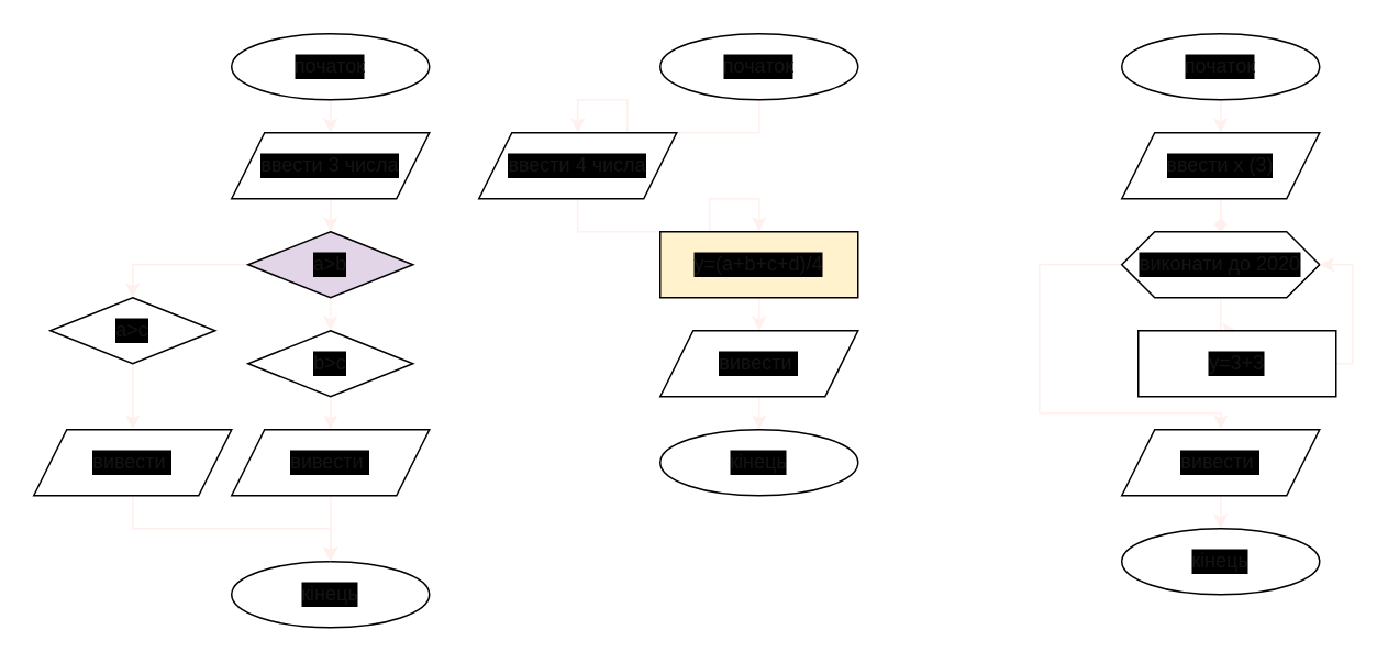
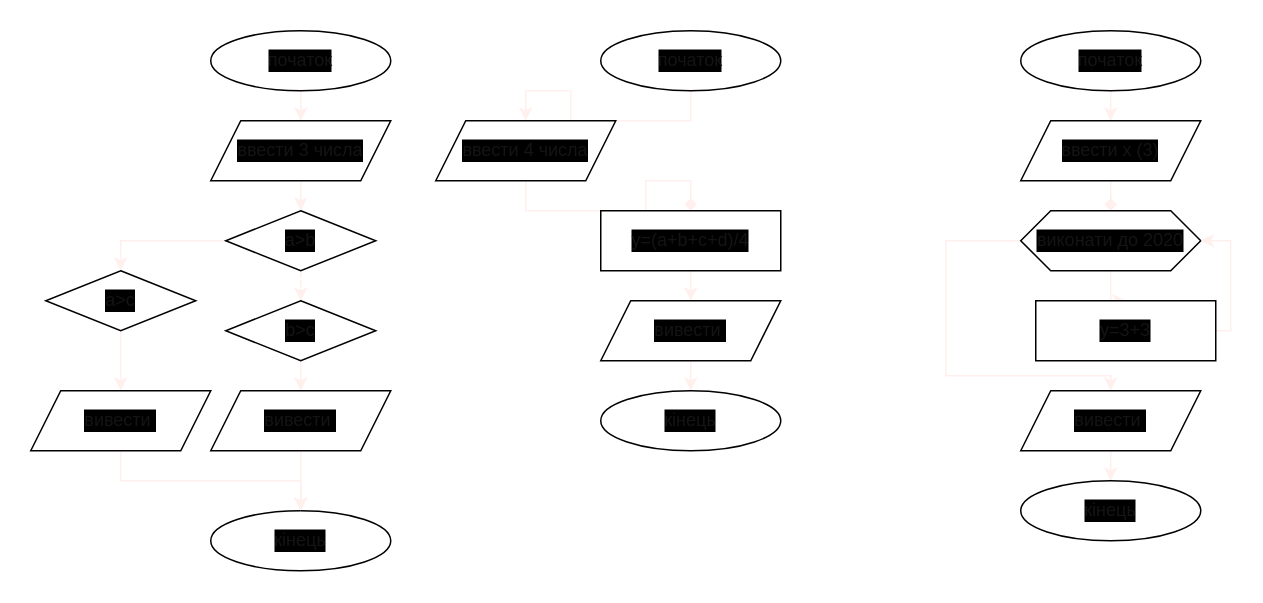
- <mxCell id="20" value="" style="edgeStyle=orthogonalEdgeStyle;rounded=0;orthogonalLoop=1;jettySize=auto;html=1;labelBackgroundColor=#000000;strokeColor=#FFF0ED;fontSize=12;fontColor=#141414;" edge="1" parent="1" source="21" target="23"><mxGeometry relative="1" as="geometry" /></mxCell>
+ <mxCell id="20" value="" style="edgeStyle=orthogonalEdgeStyle;rounded=0;orthogonalLoop=1;jettySize=auto;html=1;labelBackgroundColor=#000000;strokeColor=#FFF0ED;fontSize=12;fontColor=#141414;endArrow=diamond;" edge="1" parent="1" source="21" target="23"><mxGeometry relative="1" as="geometry" /></mxCell>
- <mxCell id="8" value="a&amp;gt;b" style="rhombus;whiteSpace=wrap;html=1;fontSize=12;fontColor=#141414;labelBackgroundColor=#000000;fillColor=#e1d5e7;" vertex="1" parent="1"><mxGeometry x="150" y="140" width="100" height="40" as="geometry" /></mxCell>
+ <mxCell id="8" value="a&amp;gt;b" style="rhombus;whiteSpace=wrap;html=1;fontSize=12;fontColor=#141414;labelBackgroundColor=#000000;" vertex="1" parent="1"><mxGeometry x="150" y="140" width="100" height="40" as="geometry" /></mxCell>
- <mxCell id="23" value="y=(a+b+c+d)/4" style="rounded=0;whiteSpace=wrap;html=1;labelBackgroundColor=#000000;fontSize=12;fontColor=#141414;fillColor=#fff2cc;" vertex="1" parent="1"><mxGeometry x="400" y="140" width="120" height="40" as="geometry" /></mxCell>
+ <mxCell id="23" value="y=(a+b+c+d)/4" style="rounded=0;whiteSpace=wrap;html=1;labelBackgroundColor=#000000;fontSize=12;fontColor=#141414;" vertex="1" parent="1"><mxGeometry x="400" y="140" width="120" height="40" as="geometry" /></mxCell>
